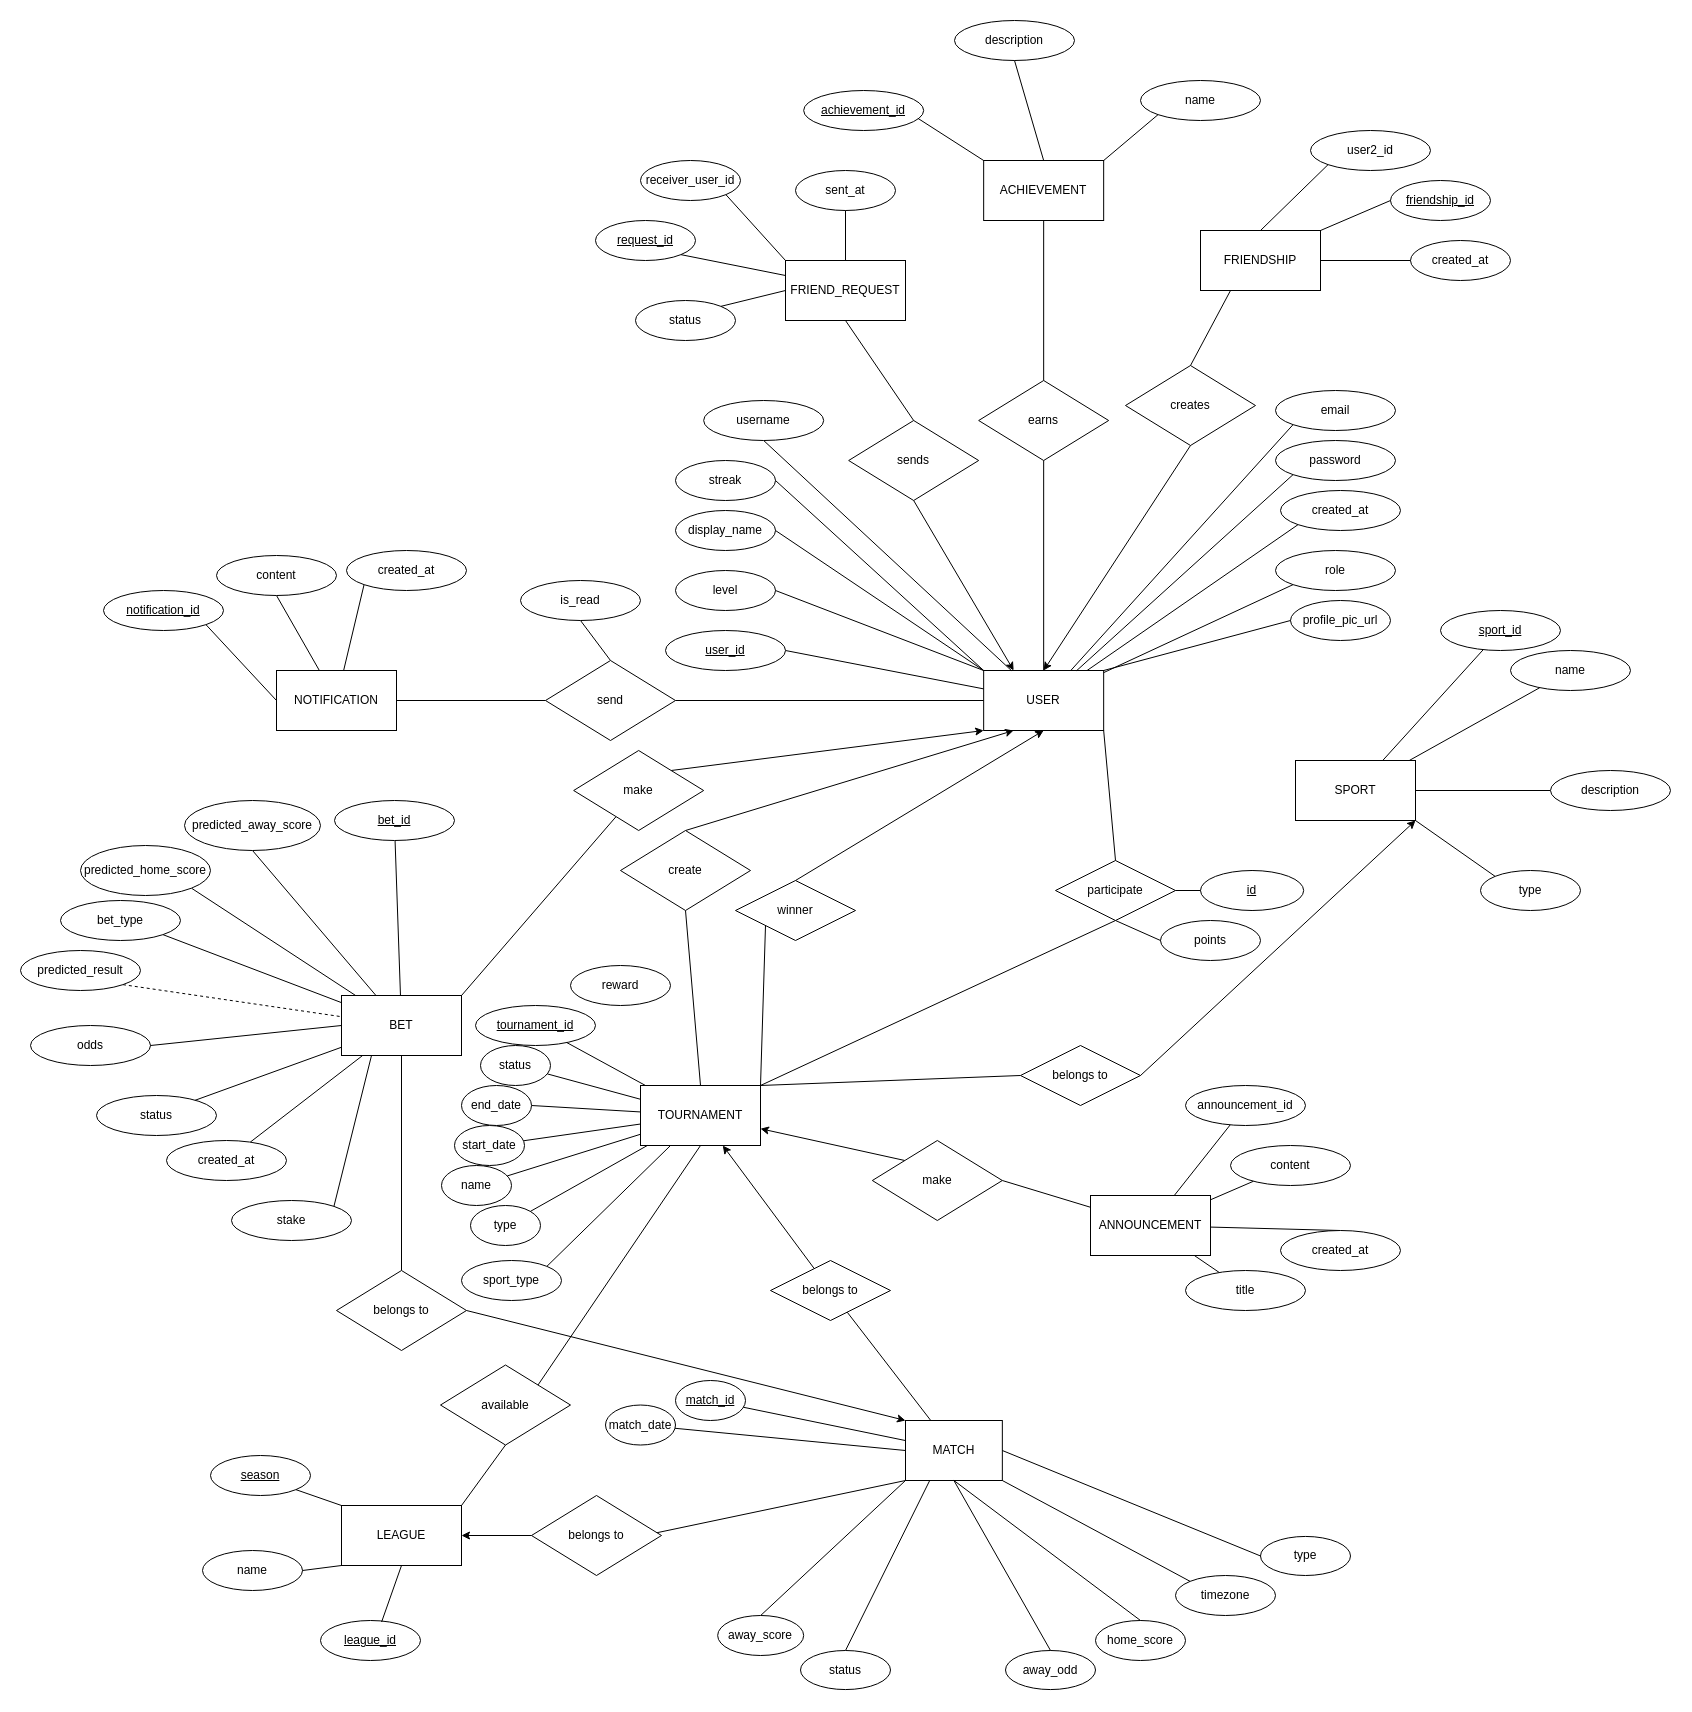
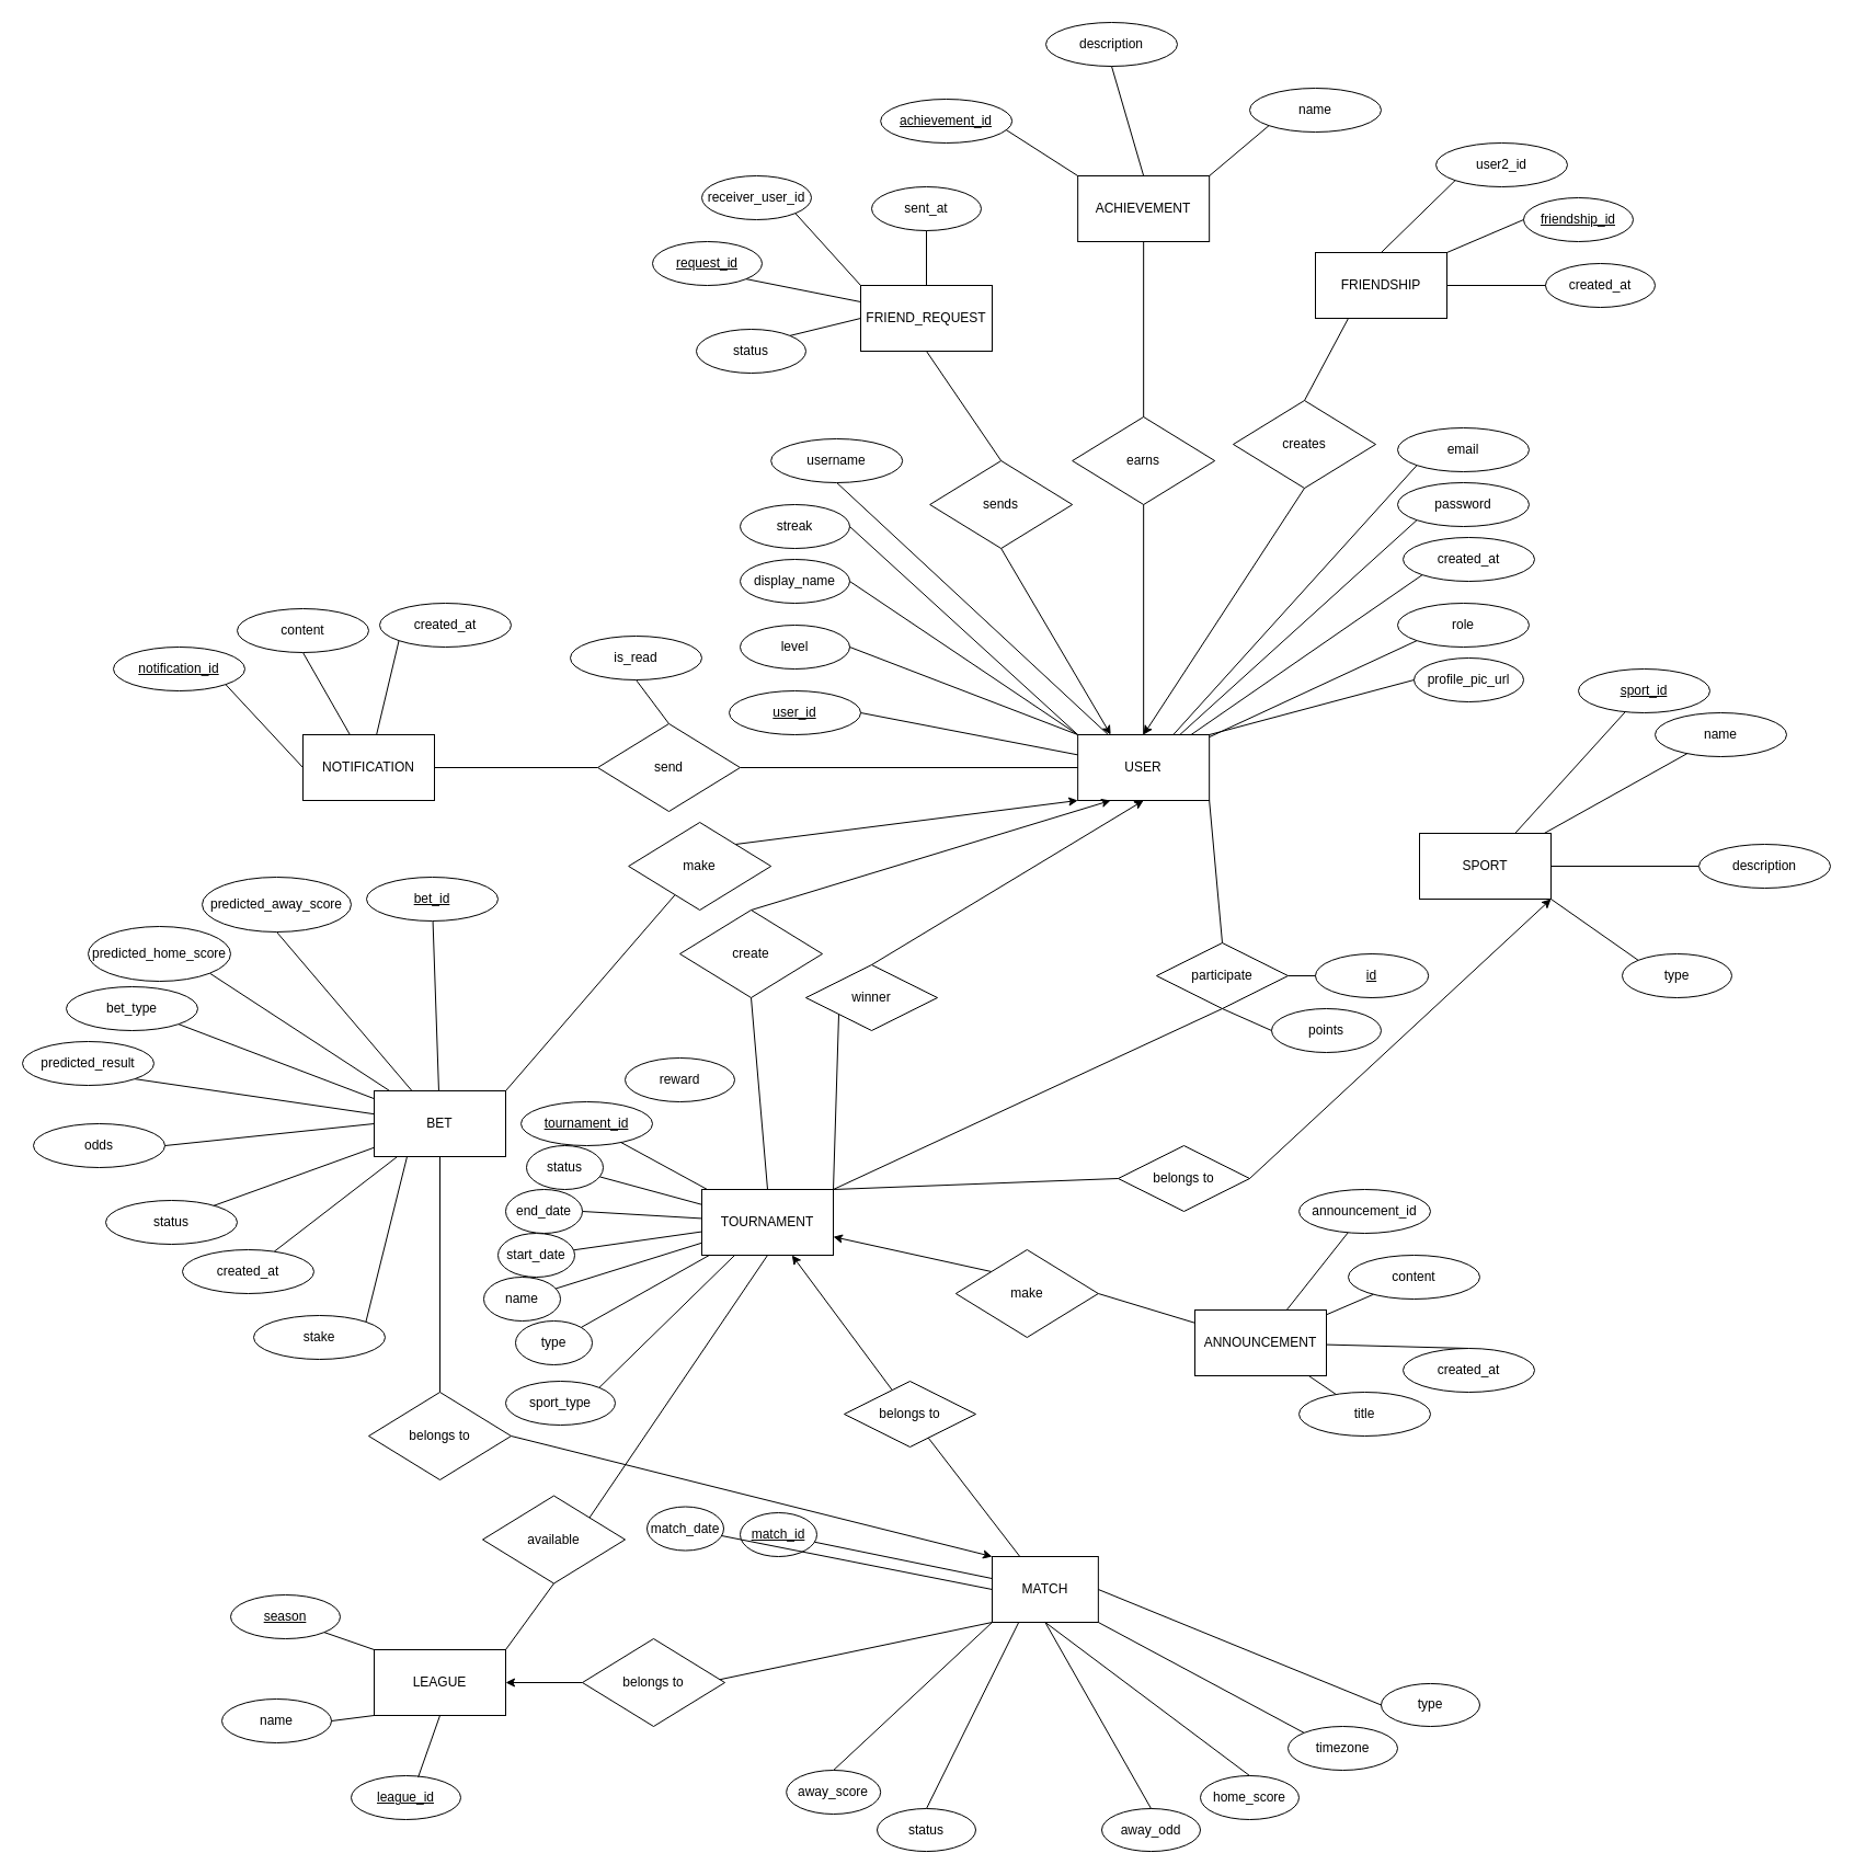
- <mxCell id="38" style="rounded=0;orthogonalLoop=1;jettySize=auto;html=1;exitX=1;exitY=1;exitDx=0;exitDy=0;endArrow=none;startFill=0;dashed=1;" parent="1" source="39" target="22" edge="1"><mxGeometry relative="1" as="geometry" /></mxCell>
+ <mxCell id="38" style="rounded=0;orthogonalLoop=1;jettySize=auto;html=1;exitX=1;exitY=1;exitDx=0;exitDy=0;endArrow=none;startFill=0;" parent="1" source="39" target="22" edge="1"><mxGeometry relative="1" as="geometry" /></mxCell>
- <mxCell id="6" value="match_date" style="ellipse;whiteSpace=wrap;html=1;" parent="1" vertex="1"><mxGeometry x="605" y="1404.53" width="70" height="40" as="geometry" /></mxCell>
+ <mxCell id="6" value="match_date" style="ellipse;whiteSpace=wrap;html=1;" parent="1" vertex="1"><mxGeometry x="590" y="1374.53" width="70" height="40" as="geometry" /></mxCell>
